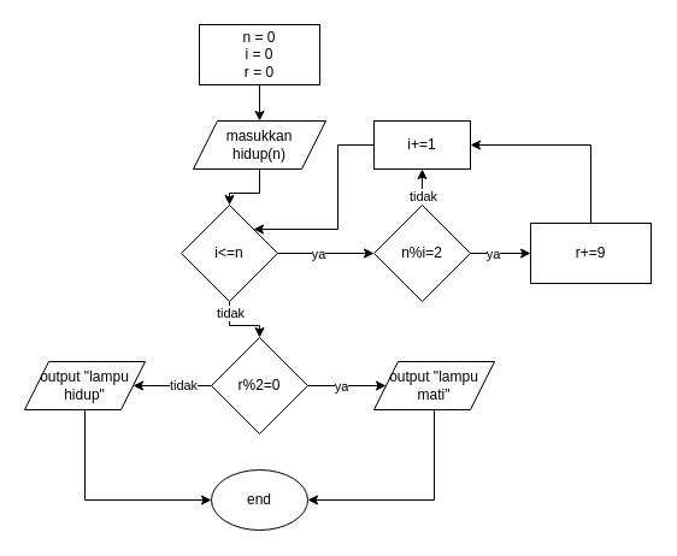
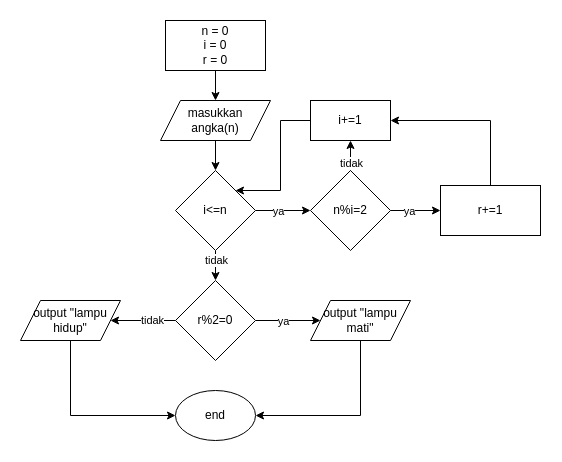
- <mxCell id="3" value="masukkan&lt;br&gt;hidup(n)" style="shape=parallelogram;perimeter=parallelogramPerimeter;whiteSpace=wrap;html=1;fixedSize=1;" vertex="1" parent="1"><mxGeometry x="160" y="100" width="110" height="40" as="geometry" /></mxCell>
+ <mxCell id="3" value="masukkan&lt;br&gt;angka(n)" style="shape=parallelogram;perimeter=parallelogramPerimeter;whiteSpace=wrap;html=1;fixedSize=1;" vertex="1" parent="1"><mxGeometry x="160" y="100" width="110" height="40" as="geometry" /></mxCell>
- <mxCell id="10" value="i&amp;lt;=n" style="rhombus;whiteSpace=wrap;html=1;" vertex="1" parent="1"><mxGeometry x="150" y="170" width="80" height="80" as="geometry" /></mxCell>
+ <mxCell id="10" value="i&amp;lt;=n" style="rhombus;whiteSpace=wrap;html=1;" vertex="1" parent="1"><mxGeometry x="175" y="170" width="80" height="80" as="geometry" /></mxCell>
- <mxCell id="15" value="r+=9" style="rounded=0;whiteSpace=wrap;html=1;" vertex="1" parent="1"><mxGeometry x="440" y="185" width="100" height="50" as="geometry" /></mxCell>
+ <mxCell id="15" value="r+=1" style="rounded=0;whiteSpace=wrap;html=1;" vertex="1" parent="1"><mxGeometry x="440" y="185" width="100" height="50" as="geometry" /></mxCell>
